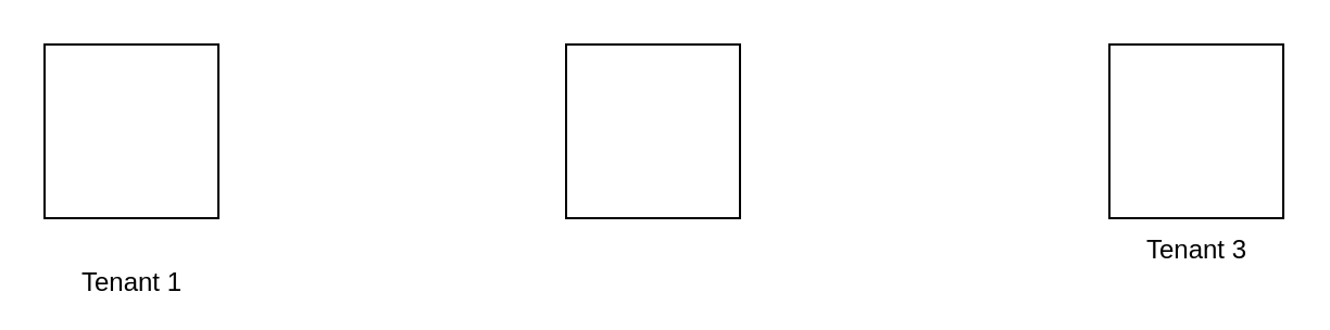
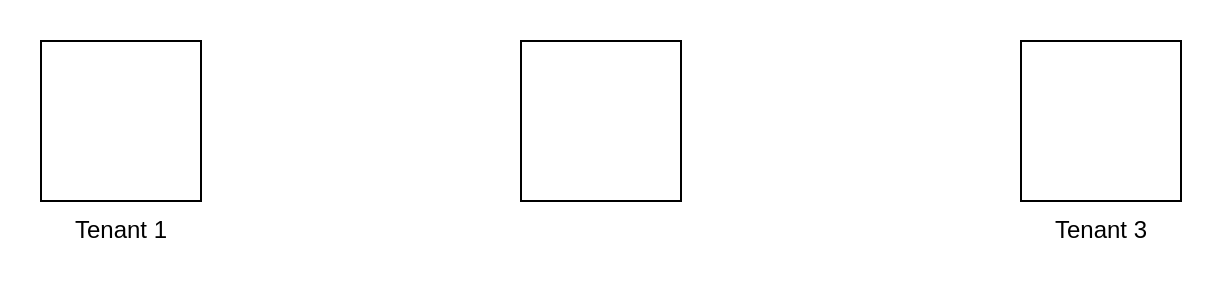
- <mxCell id="5" value="Tenant 1" style="text;html=1;align=center;verticalAlign=middle;resizable=0;points=[];autosize=1;strokeColor=none;fillColor=none;" vertex="1" parent="1"><mxGeometry x="25" y="115" width="70" height="30" as="geometry" /></mxCell>
+ <mxCell id="5" value="Tenant 1" style="text;html=1;align=center;verticalAlign=middle;resizable=0;points=[];autosize=1;strokeColor=none;fillColor=none;" vertex="1" parent="1"><mxGeometry x="25" y="100" width="70" height="30" as="geometry" /></mxCell>
